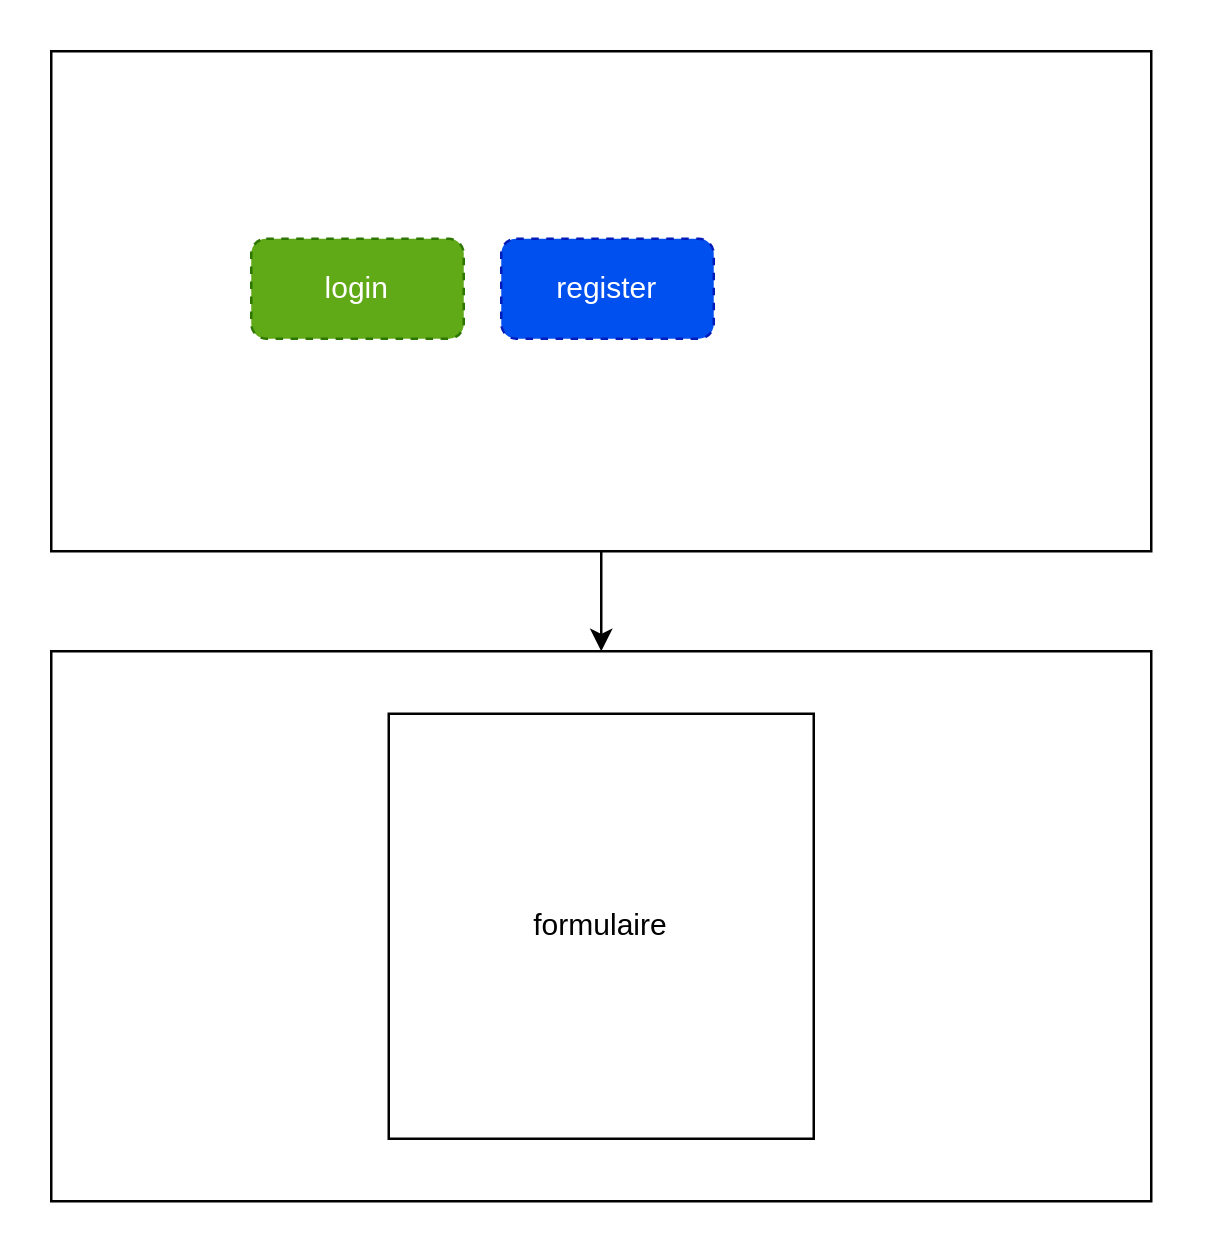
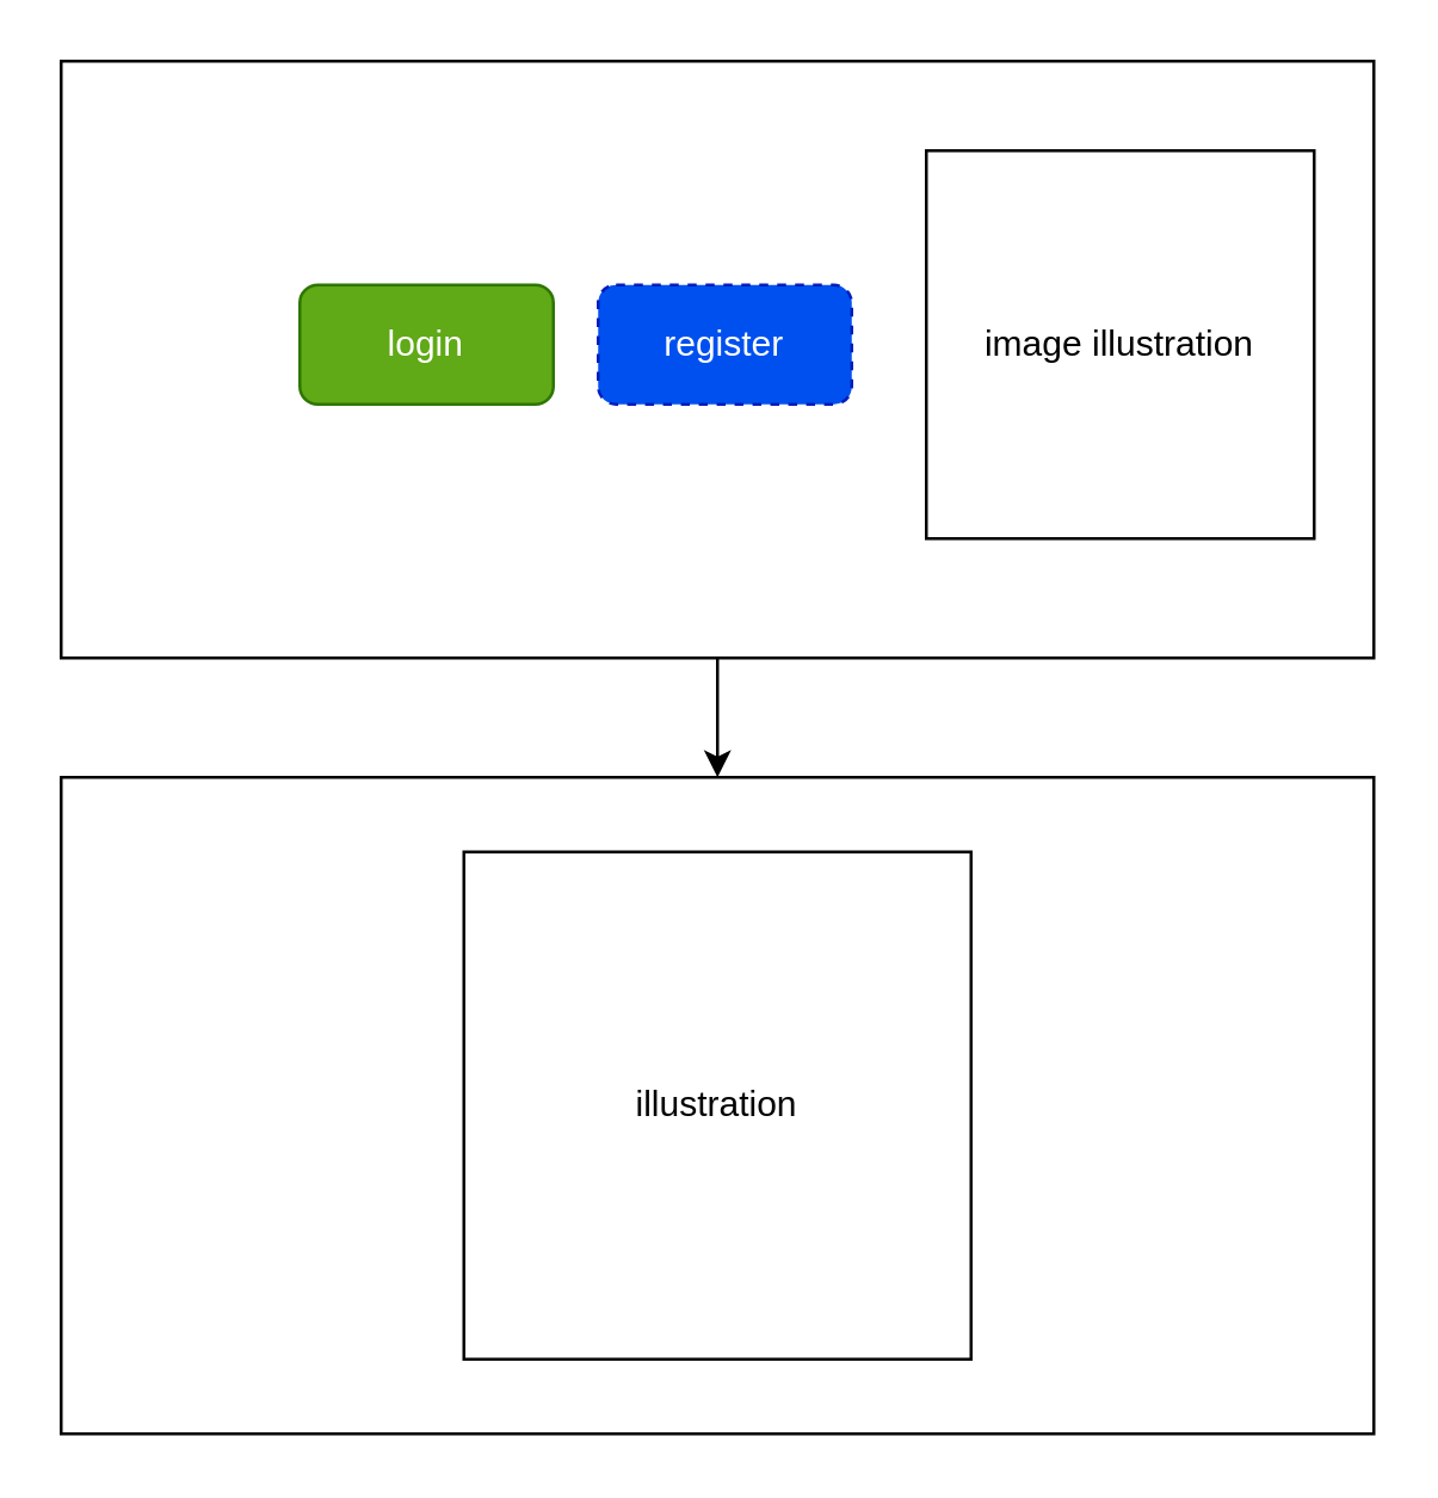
- <mxCell id="4" value="login" style="rounded=1;whiteSpace=wrap;html=1;fillColor=#60a917;fontColor=#ffffff;strokeColor=#2D7600;movable=0;resizable=0;rotatable=0;deletable=0;editable=0;connectable=0;dashed=1;" parent="1" vertex="1"><mxGeometry x="100" y="95" width="85" height="40" as="geometry" /></mxCell>
+ <mxCell id="4" value="login" style="rounded=1;whiteSpace=wrap;html=1;fillColor=#60a917;fontColor=#ffffff;strokeColor=#2D7600;movable=0;resizable=0;rotatable=0;deletable=0;editable=0;connectable=0;" parent="1" vertex="1"><mxGeometry x="100" y="95" width="85" height="40" as="geometry" /></mxCell>
+ <mxCell id="6" value="image illustration" style="whiteSpace=wrap;html=1;aspect=fixed;movable=1;resizable=1;rotatable=1;deletable=1;editable=1;connectable=1;" parent="1" vertex="1"><mxGeometry x="310" y="50" width="130" height="130" as="geometry" /></mxCell>
- <mxCell id="8" value="formulaire" style="whiteSpace=wrap;html=1;aspect=fixed;" parent="1" vertex="1"><mxGeometry x="155" y="285" width="170" height="170" as="geometry" /></mxCell>
+ <mxCell id="8" value="illustration" style="whiteSpace=wrap;html=1;aspect=fixed;" parent="1" vertex="1"><mxGeometry x="155" y="285" width="170" height="170" as="geometry" /></mxCell>
